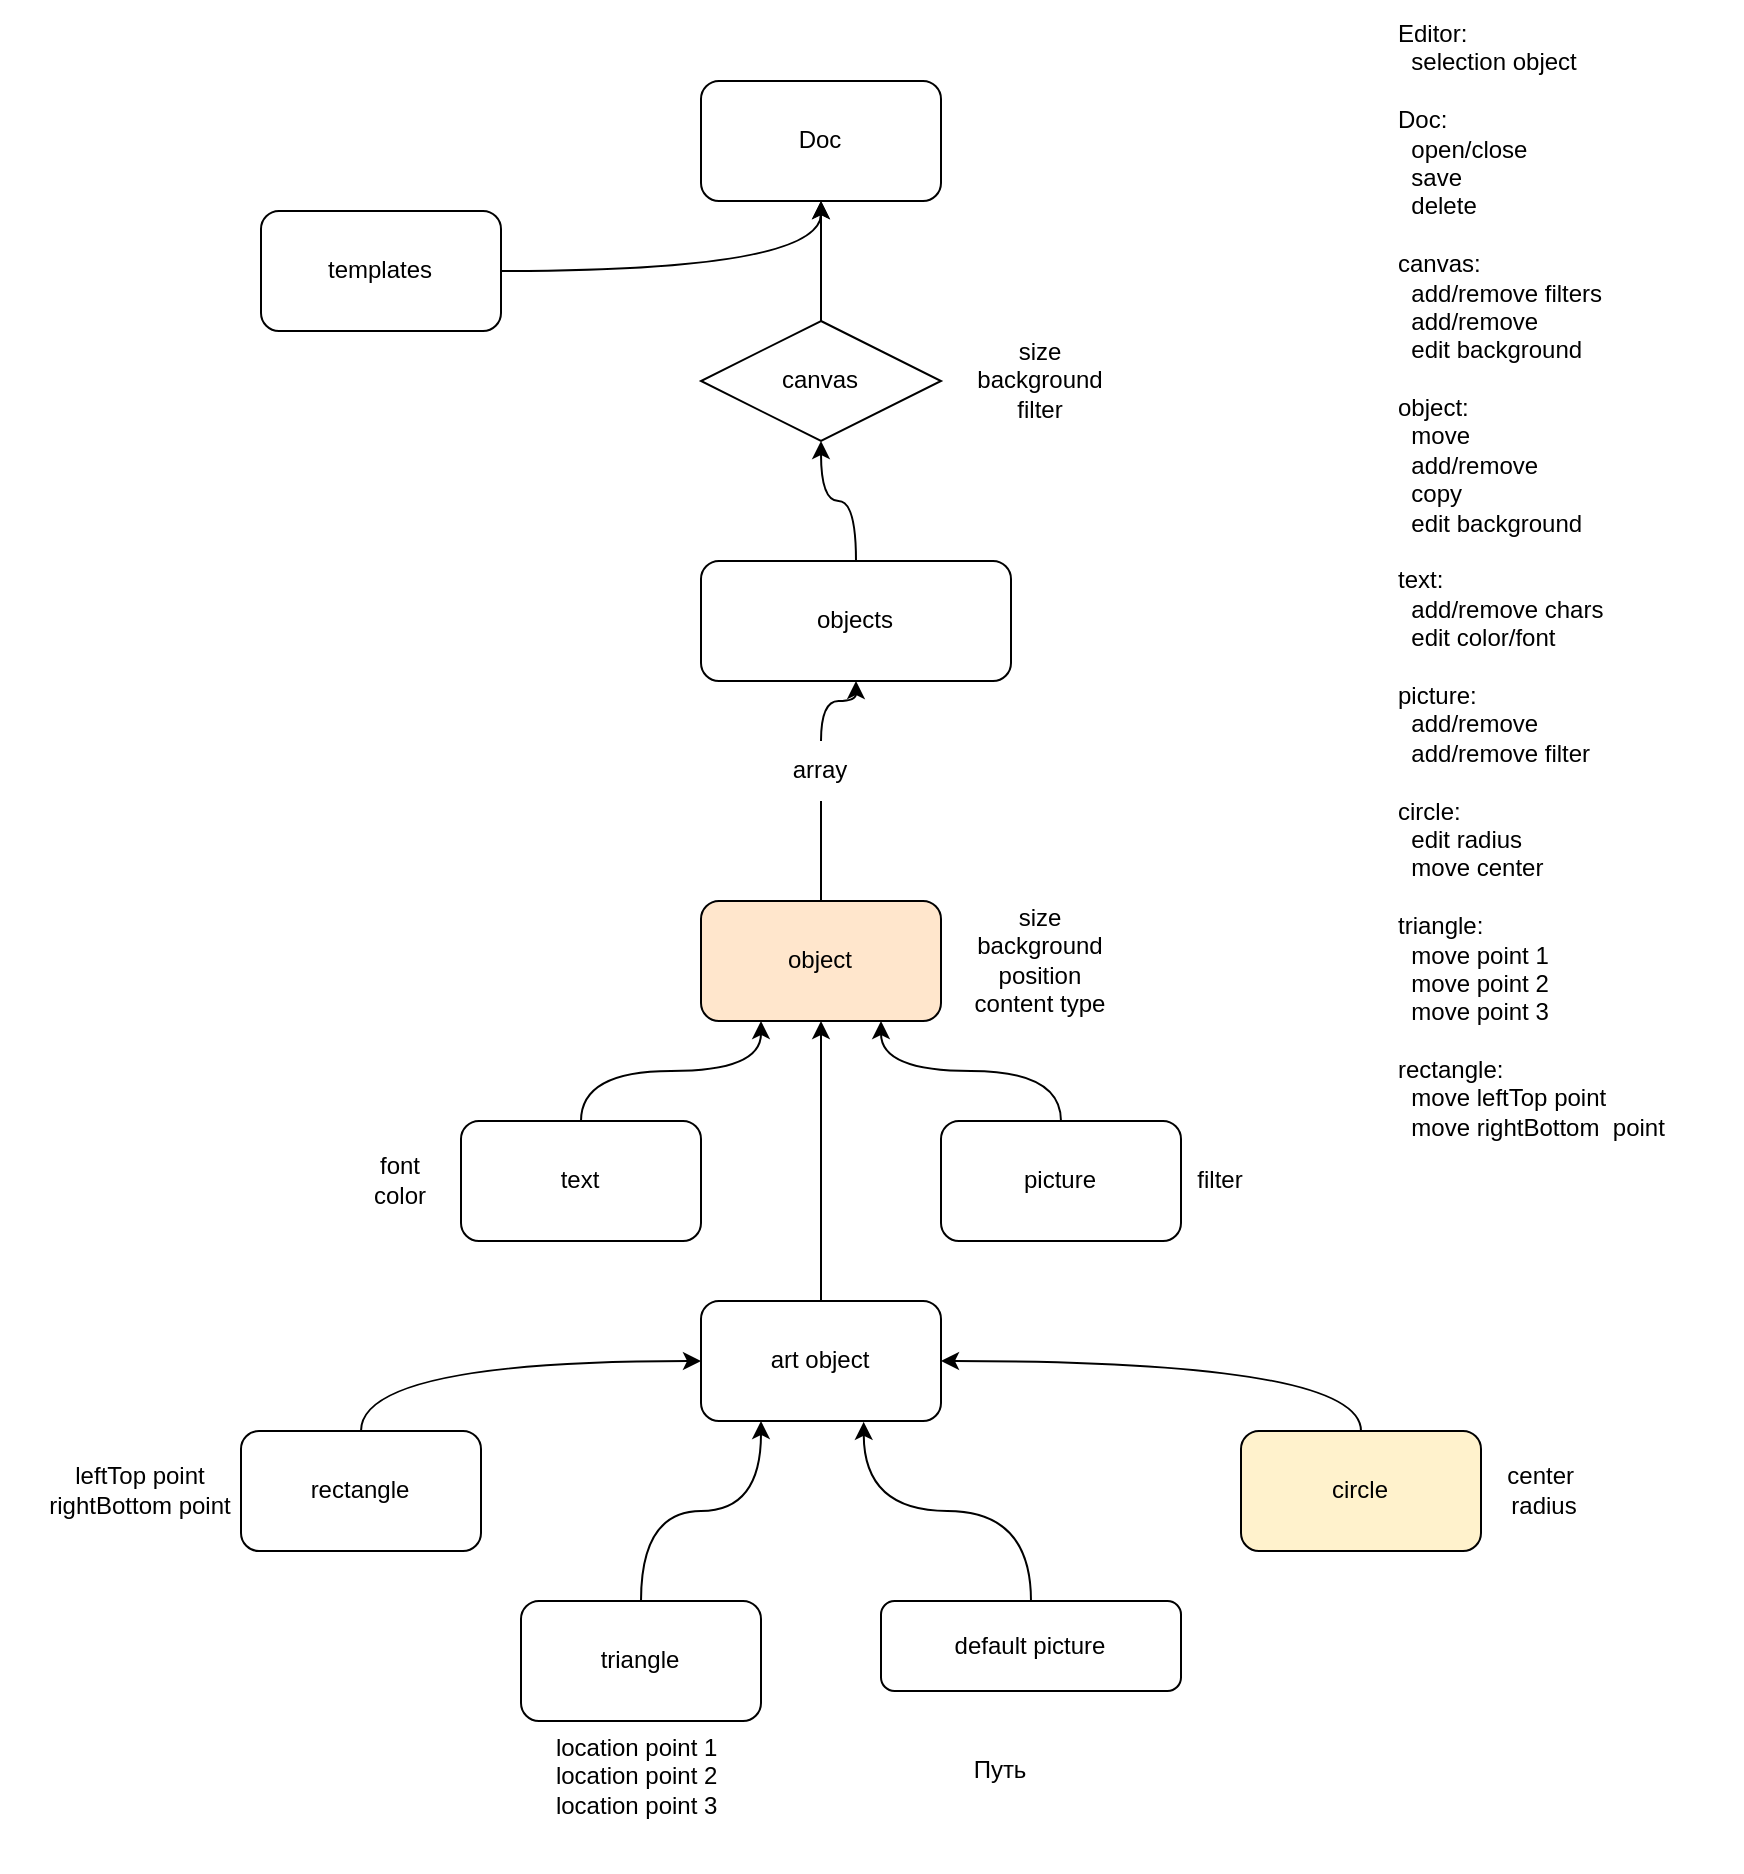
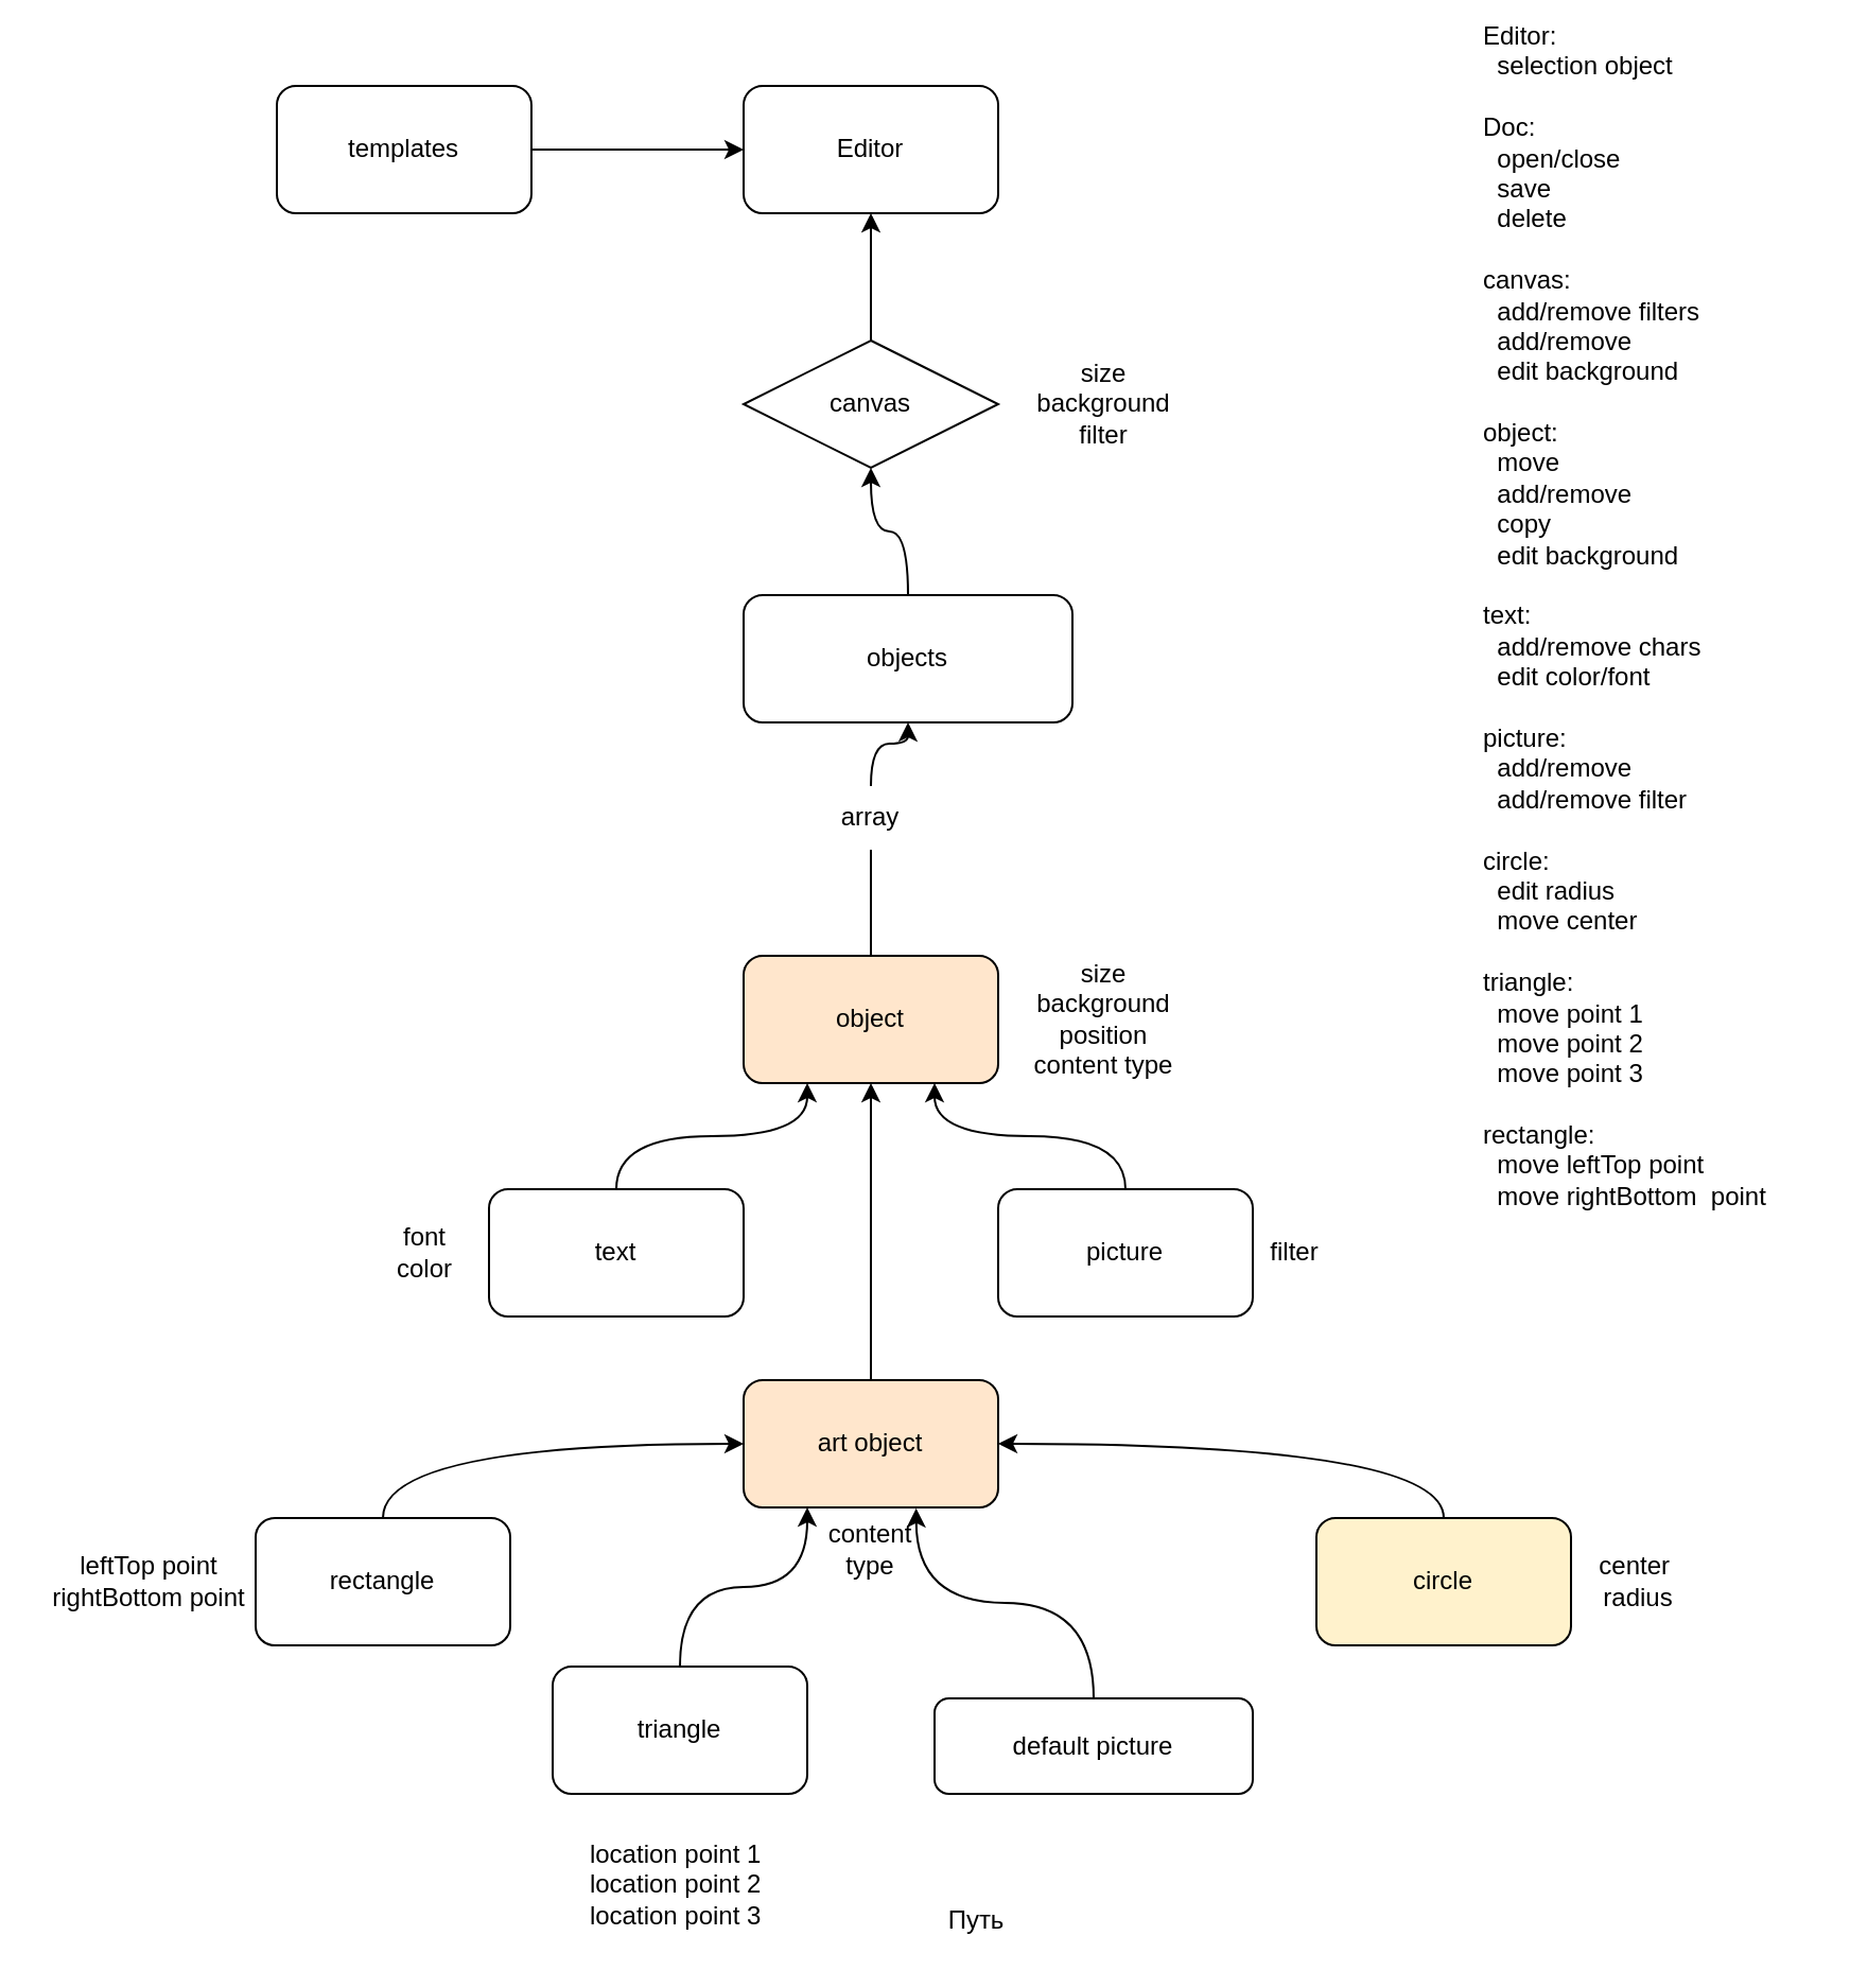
- <mxCell id="11" value="Doc" style="rounded=1;whiteSpace=wrap;html=1;" parent="1" vertex="1"><mxGeometry y="40" width="120" height="60" as="geometry" x="350" /></mxCell>
+ <mxCell id="11" value="Editor" style="rounded=1;whiteSpace=wrap;html=1;" parent="1" vertex="1"><mxGeometry y="40" width="120" height="60" as="geometry" x="350" /></mxCell>
- <mxCell id="23" value="templates" style="rounded=1;whiteSpace=wrap;html=1;" parent="1" vertex="1"><mxGeometry x="130" y="105" width="120" height="60" as="geometry" /></mxCell>
+ <mxCell id="23" value="templates" style="rounded=1;whiteSpace=wrap;html=1;" parent="1" vertex="1"><mxGeometry x="130" y="40" width="120" height="60" as="geometry" /></mxCell>
- <mxCell id="16" value="art object" style="rounded=1;whiteSpace=wrap;html=1;" parent="1" vertex="1"><mxGeometry y="650" width="120" height="60" as="geometry" x="350" /></mxCell>
+ <mxCell id="16" value="art object" style="rounded=1;whiteSpace=wrap;html=1;fillColor=#ffe6cc;" parent="1" vertex="1"><mxGeometry y="650" width="120" height="60" as="geometry" x="350" /></mxCell>
+ <mxCell id="36" value="content type" style="text;html=1;strokeColor=none;fillColor=none;align=center;verticalAlign=middle;whiteSpace=wrap;rounded=0;" parent="1" vertex="1"><mxGeometry x="380" y="715" width="60" height="30" as="geometry" /></mxCell>
- <mxCell id="27" value="triangle" style="rounded=1;whiteSpace=wrap;html=1;" parent="1" vertex="1"><mxGeometry x="260" y="800" width="120" height="60" as="geometry" /></mxCell>
+ <mxCell id="27" value="triangle" style="rounded=1;whiteSpace=wrap;html=1;" parent="1" vertex="1"><mxGeometry x="260" y="785" width="120" height="60" as="geometry" /></mxCell>
- <mxCell id="35" value="Путь" style="text;html=1;strokeColor=none;fillColor=none;align=center;verticalAlign=middle;whiteSpace=wrap;rounded=0;" parent="1" vertex="1"><mxGeometry x="470" y="870" width="60" height="30" as="geometry" /></mxCell>
+ <mxCell id="35" value="Путь" style="text;html=1;strokeColor=none;fillColor=none;align=center;verticalAlign=middle;whiteSpace=wrap;rounded=0;" parent="1" vertex="1"><mxGeometry x="430" y="890" width="60" height="30" as="geometry" /></mxCell>
